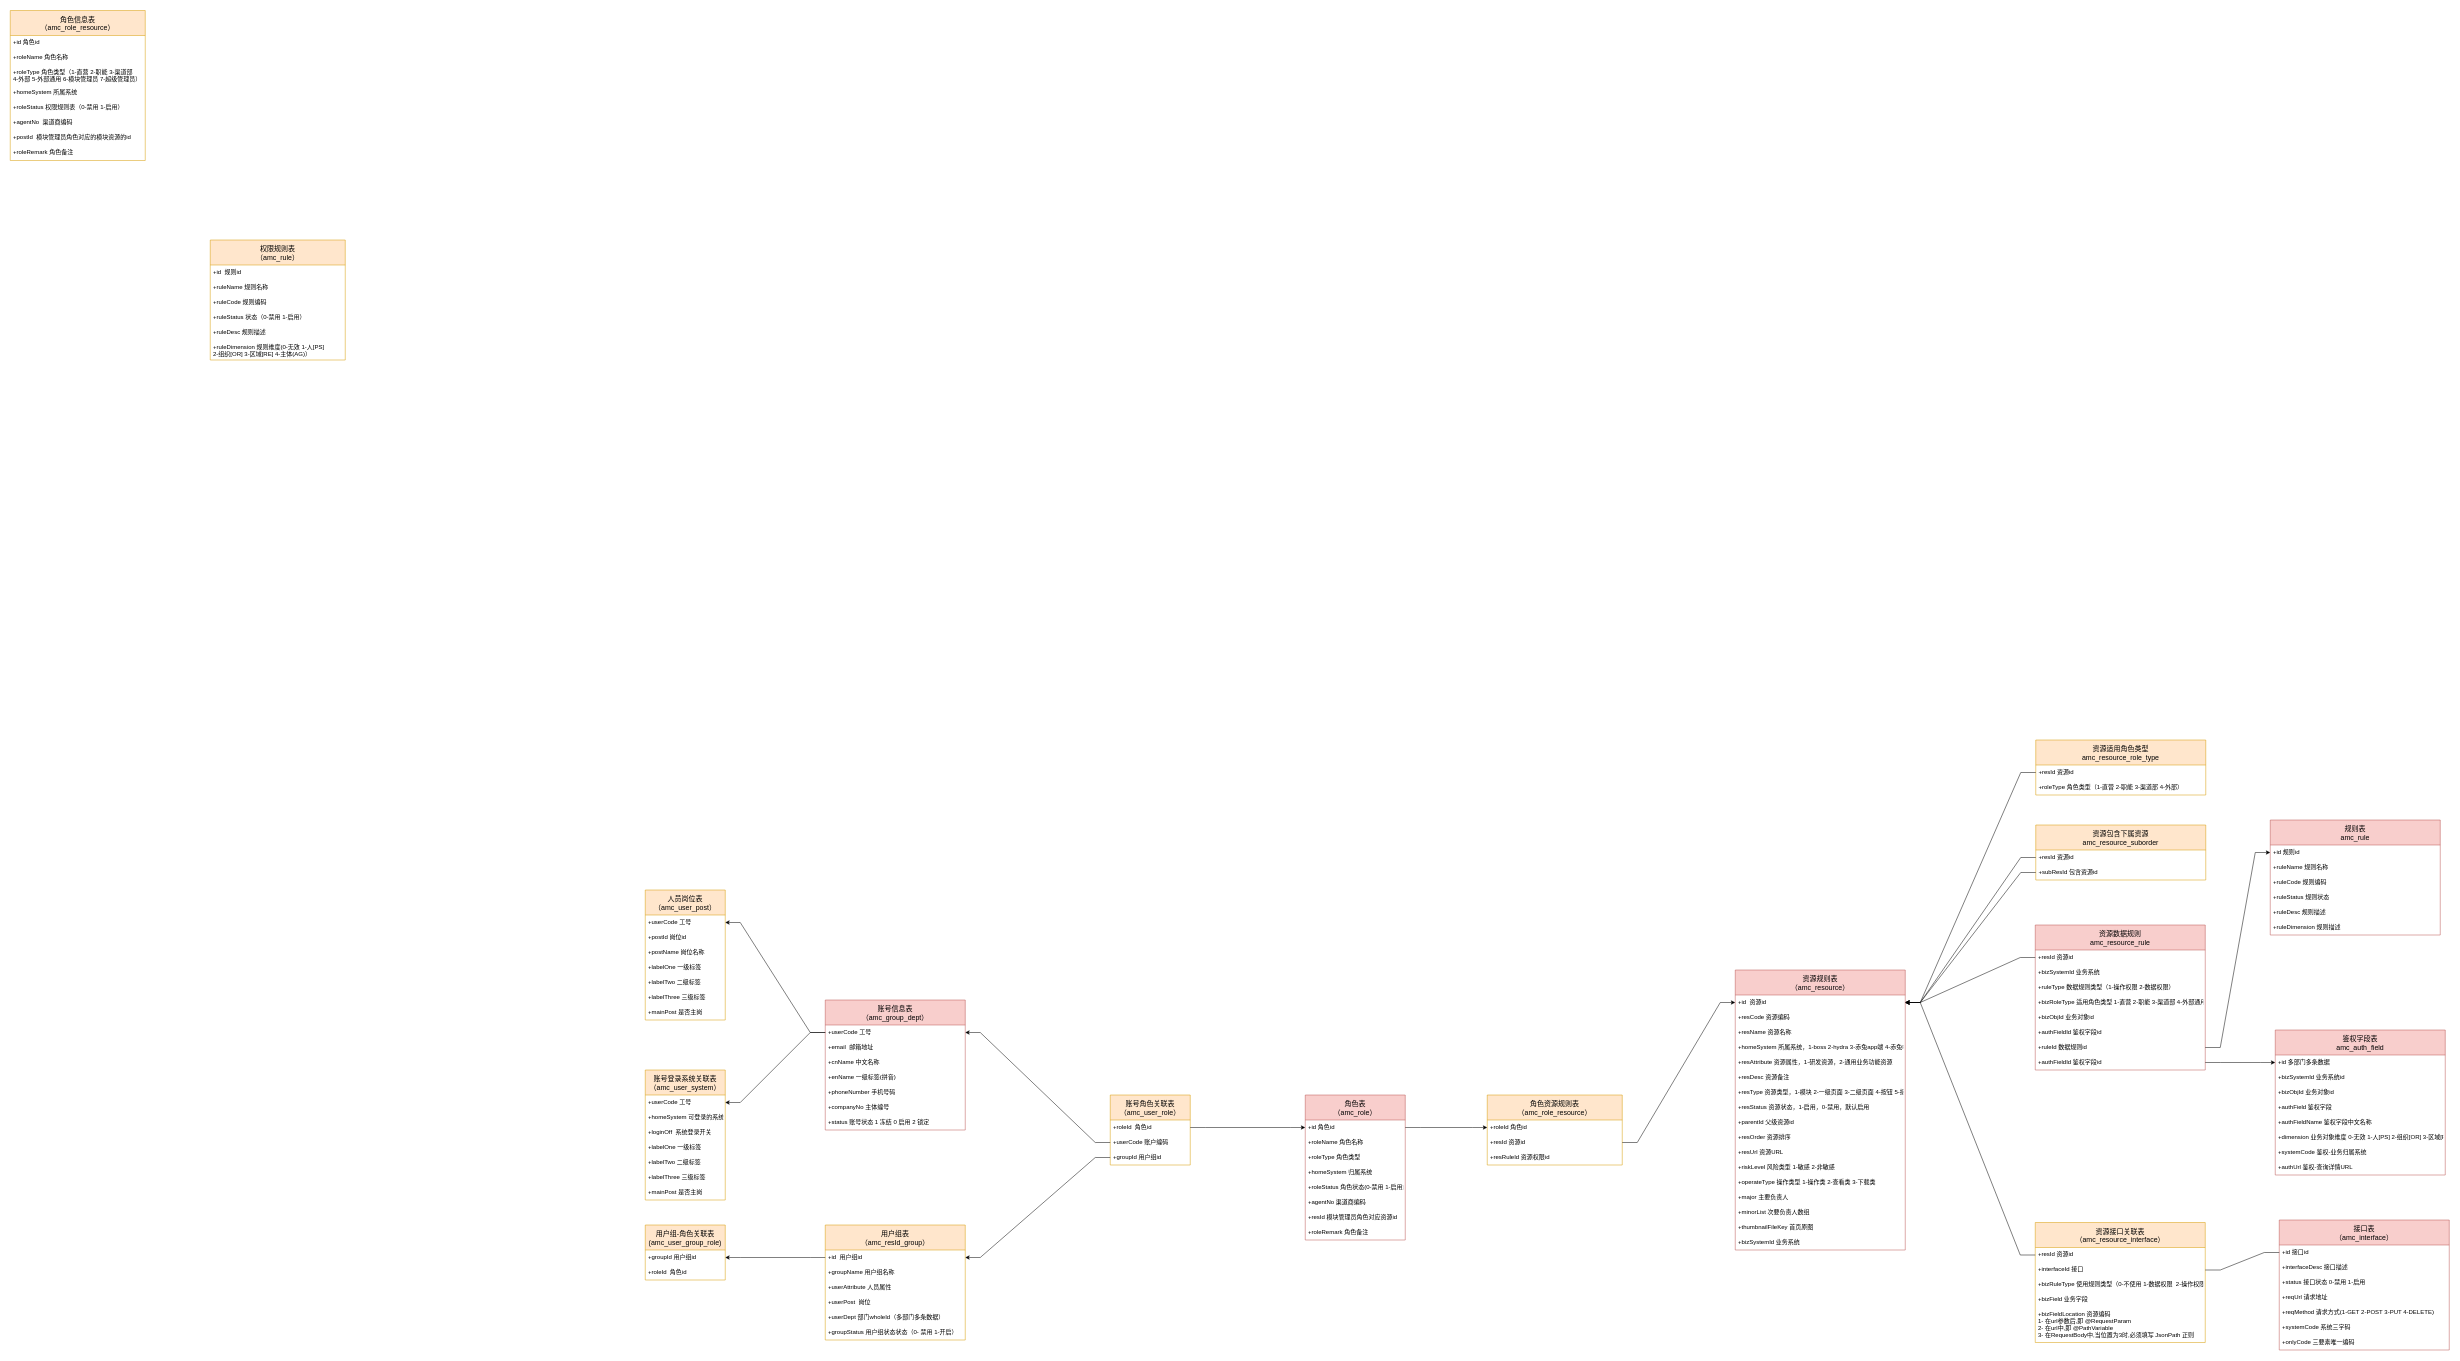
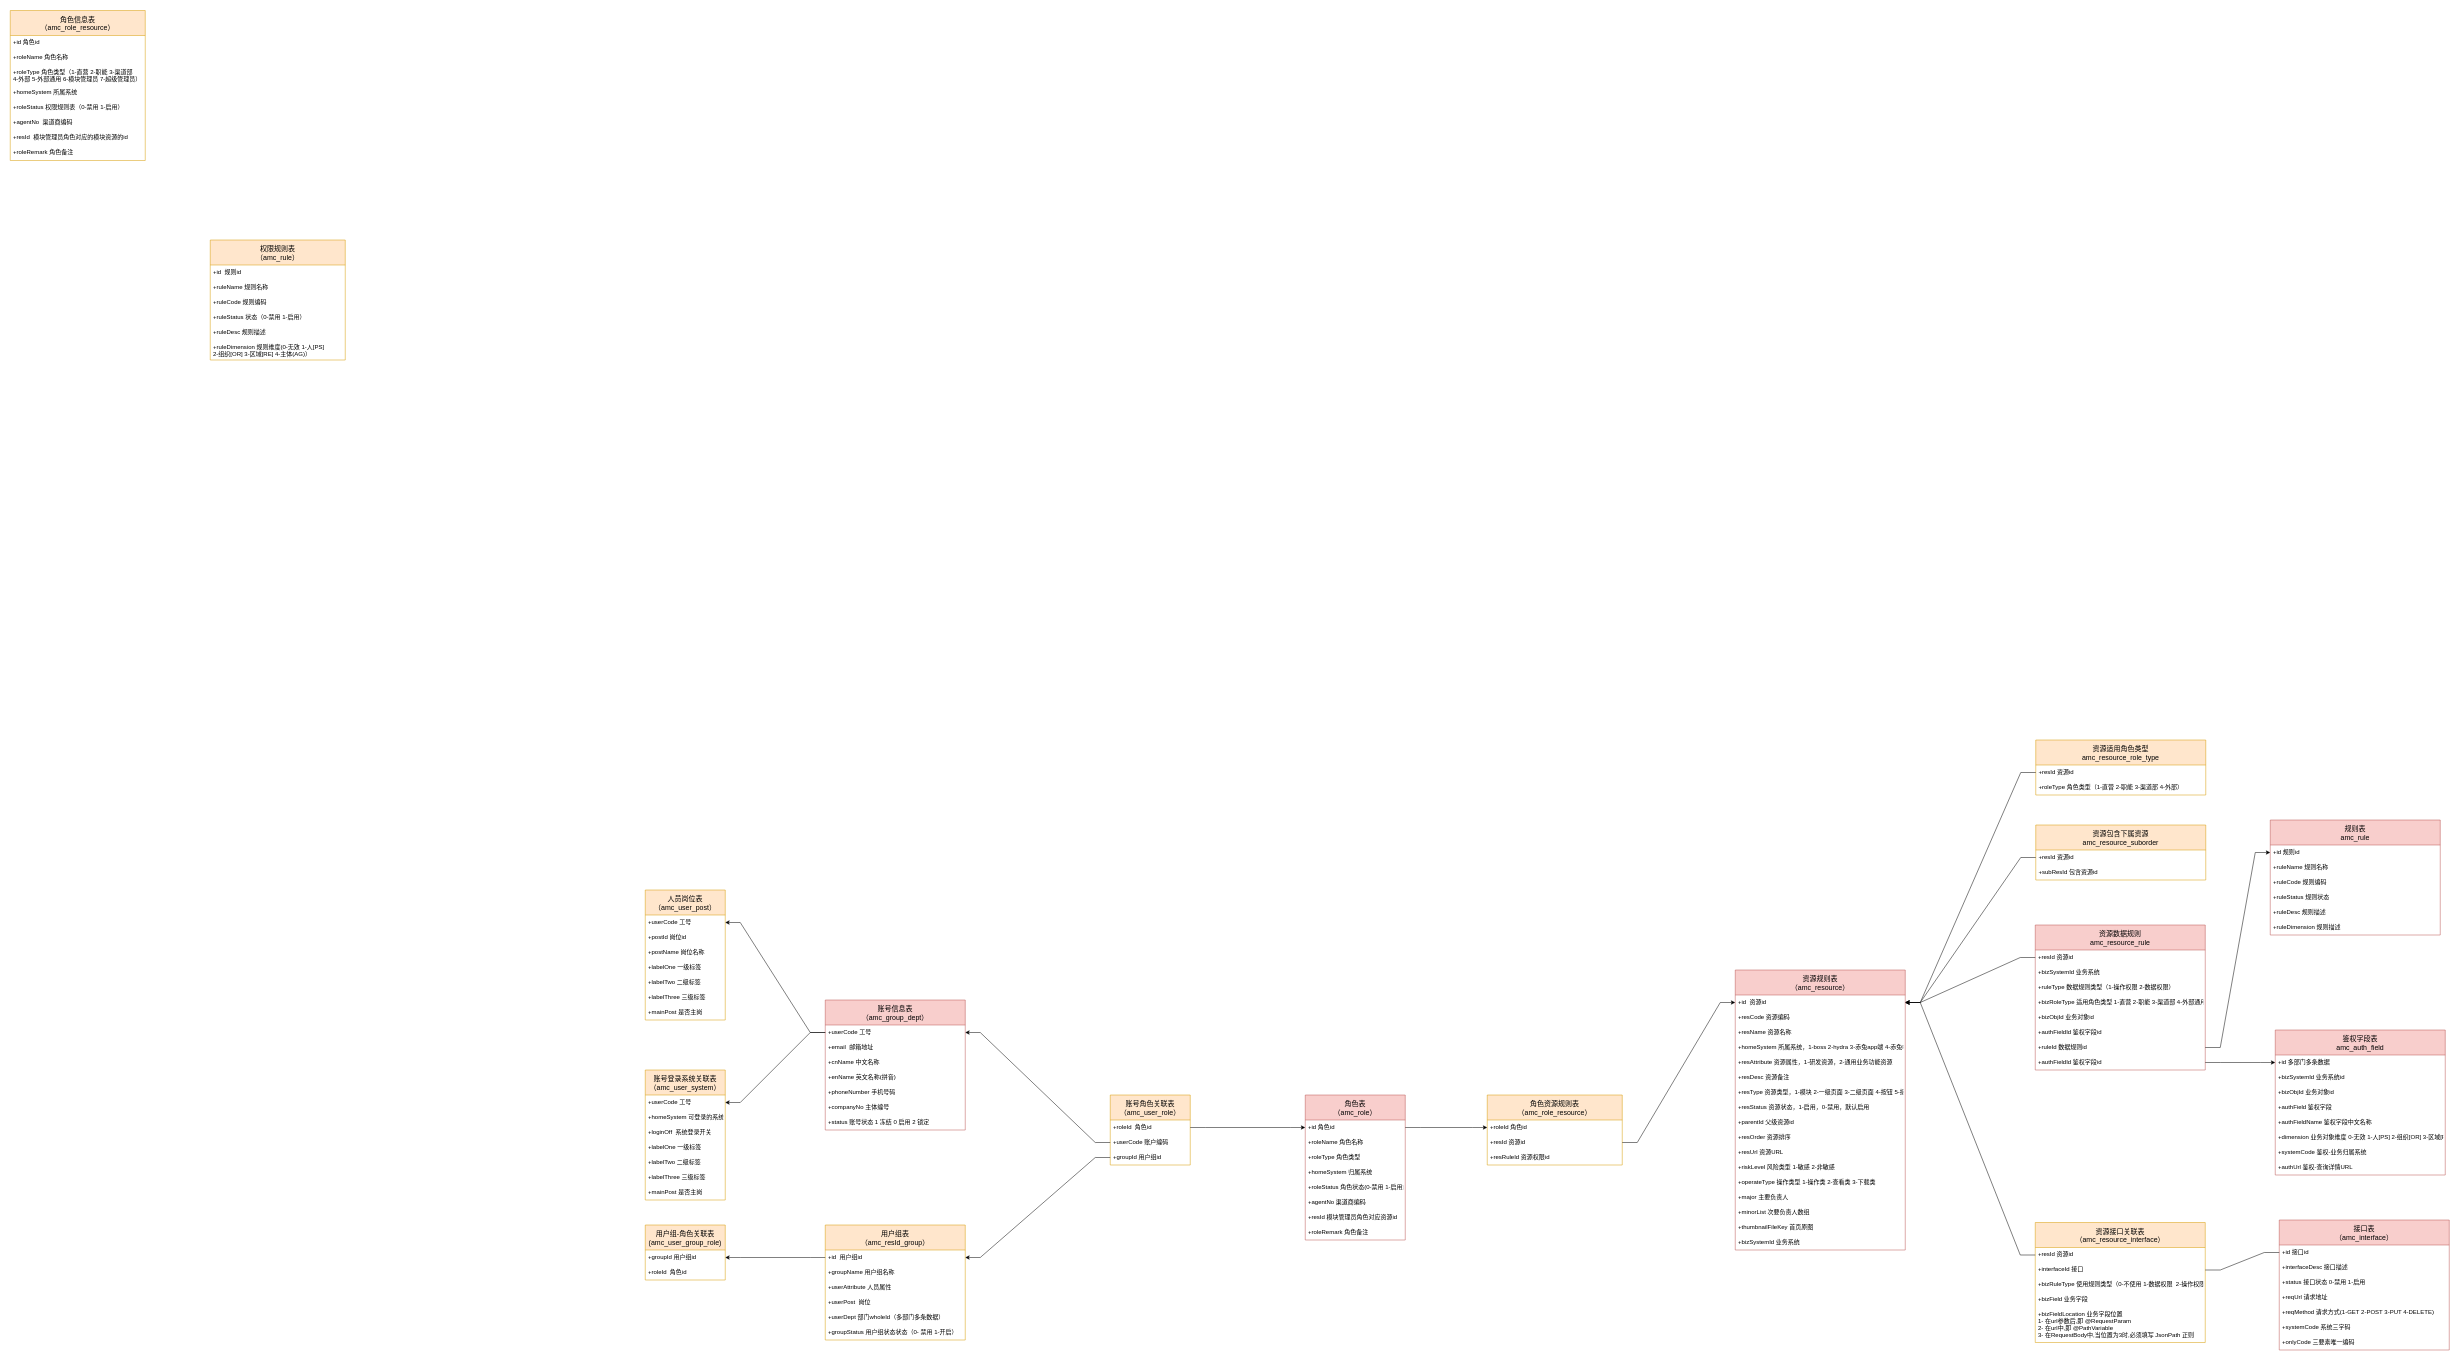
- <mxCell id="58" value="+postId  模块管理员角色对应的模块资源的id" style="text;strokeColor=none;fillColor=none;spacingLeft=4;spacingRight=4;overflow=hidden;rotatable=0;points=[[0,0.5],[1,0.5]];portConstraint=eastwest;fontSize=12;" parent="51" vertex="1"><mxGeometry y="240" width="270" height="30" as="geometry" /></mxCell>
+ <mxCell id="58" value="+resId  模块管理员角色对应的模块资源的id" style="text;strokeColor=none;fillColor=none;spacingLeft=4;spacingRight=4;overflow=hidden;rotatable=0;points=[[0,0.5],[1,0.5]];portConstraint=eastwest;fontSize=12;" parent="51" vertex="1"><mxGeometry y="240" width="270" height="30" as="geometry" /></mxCell>
- <mxCell id="118" style="edgeStyle=entityRelationEdgeStyle;rounded=0;orthogonalLoop=1;jettySize=auto;html=1;exitX=0;exitY=0.5;exitDx=0;exitDy=0;entryX=1;entryY=0.5;entryDx=0;entryDy=0;" edge="1" parent="1" source="115" target="77"><mxGeometry relative="1" as="geometry" /></mxCell>
- <mxCell id="36" value="+enName 一级标签(拼音)" style="text;strokeColor=none;fillColor=none;spacingLeft=4;spacingRight=4;overflow=hidden;rotatable=0;points=[[0,0.5],[1,0.5]];portConstraint=eastwest;fontSize=12;" parent="32" vertex="1"><mxGeometry y="140" width="280" height="30" as="geometry" /></mxCell>
+ <mxCell id="36" value="+enName 英文名称(拼音)" style="text;strokeColor=none;fillColor=none;spacingLeft=4;spacingRight=4;overflow=hidden;rotatable=0;points=[[0,0.5],[1,0.5]];portConstraint=eastwest;fontSize=12;" parent="32" vertex="1"><mxGeometry y="140" width="280" height="30" as="geometry" /></mxCell>
- <mxCell id="100" value="+bizFieldLocation 资源编码&#10;1- 在url参数后,即 @RequestParam&#10;2- 在url中,即 @PathVariable&#10;3- 在RequestBody中,当位置为3时,必须填写 JsonPath 正则&#10;" style="text;strokeColor=none;fillColor=none;spacingLeft=4;spacingRight=4;overflow=hidden;rotatable=0;points=[[0,0.5],[1,0.5]];portConstraint=eastwest;fontSize=12;" parent="95" vertex="1"><mxGeometry y="170" width="340" height="70" as="geometry" /></mxCell>
+ <mxCell id="100" value="+bizFieldLocation 业务字段位置&#10;1- 在url参数后,即 @RequestParam&#10;2- 在url中,即 @PathVariable&#10;3- 在RequestBody中,当位置为3时,必须填写 JsonPath 正则&#10;" style="text;strokeColor=none;fillColor=none;spacingLeft=4;spacingRight=4;overflow=hidden;rotatable=0;points=[[0,0.5],[1,0.5]];portConstraint=eastwest;fontSize=12;" parent="95" vertex="1"><mxGeometry y="170" width="340" height="70" as="geometry" /></mxCell>
